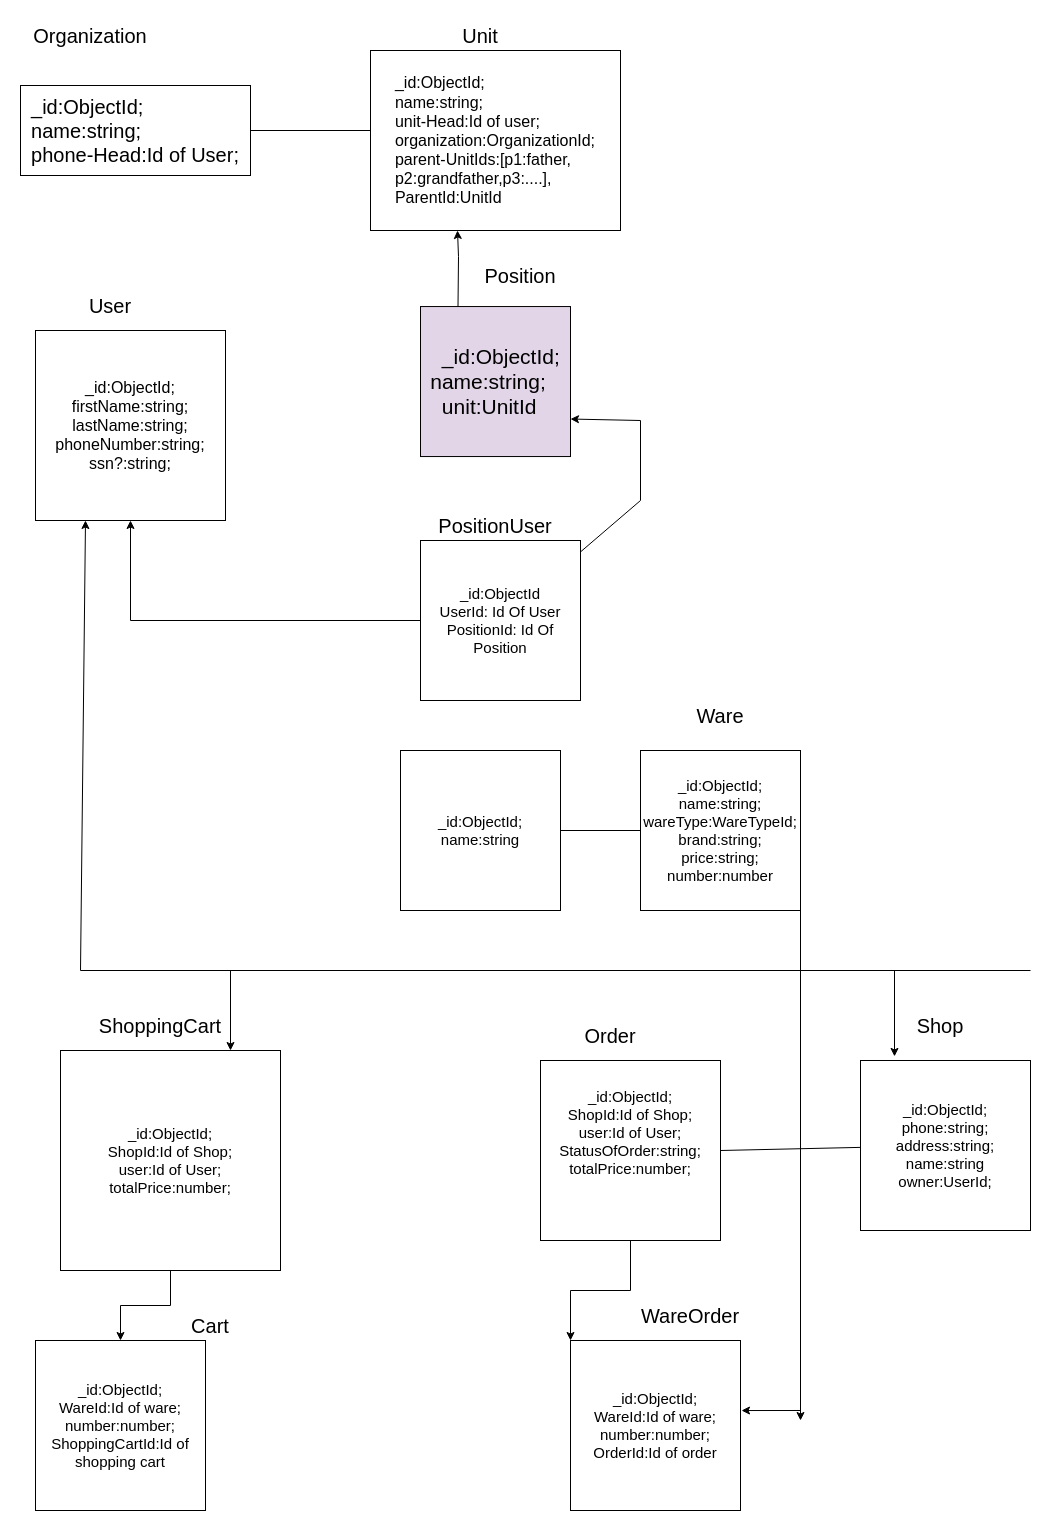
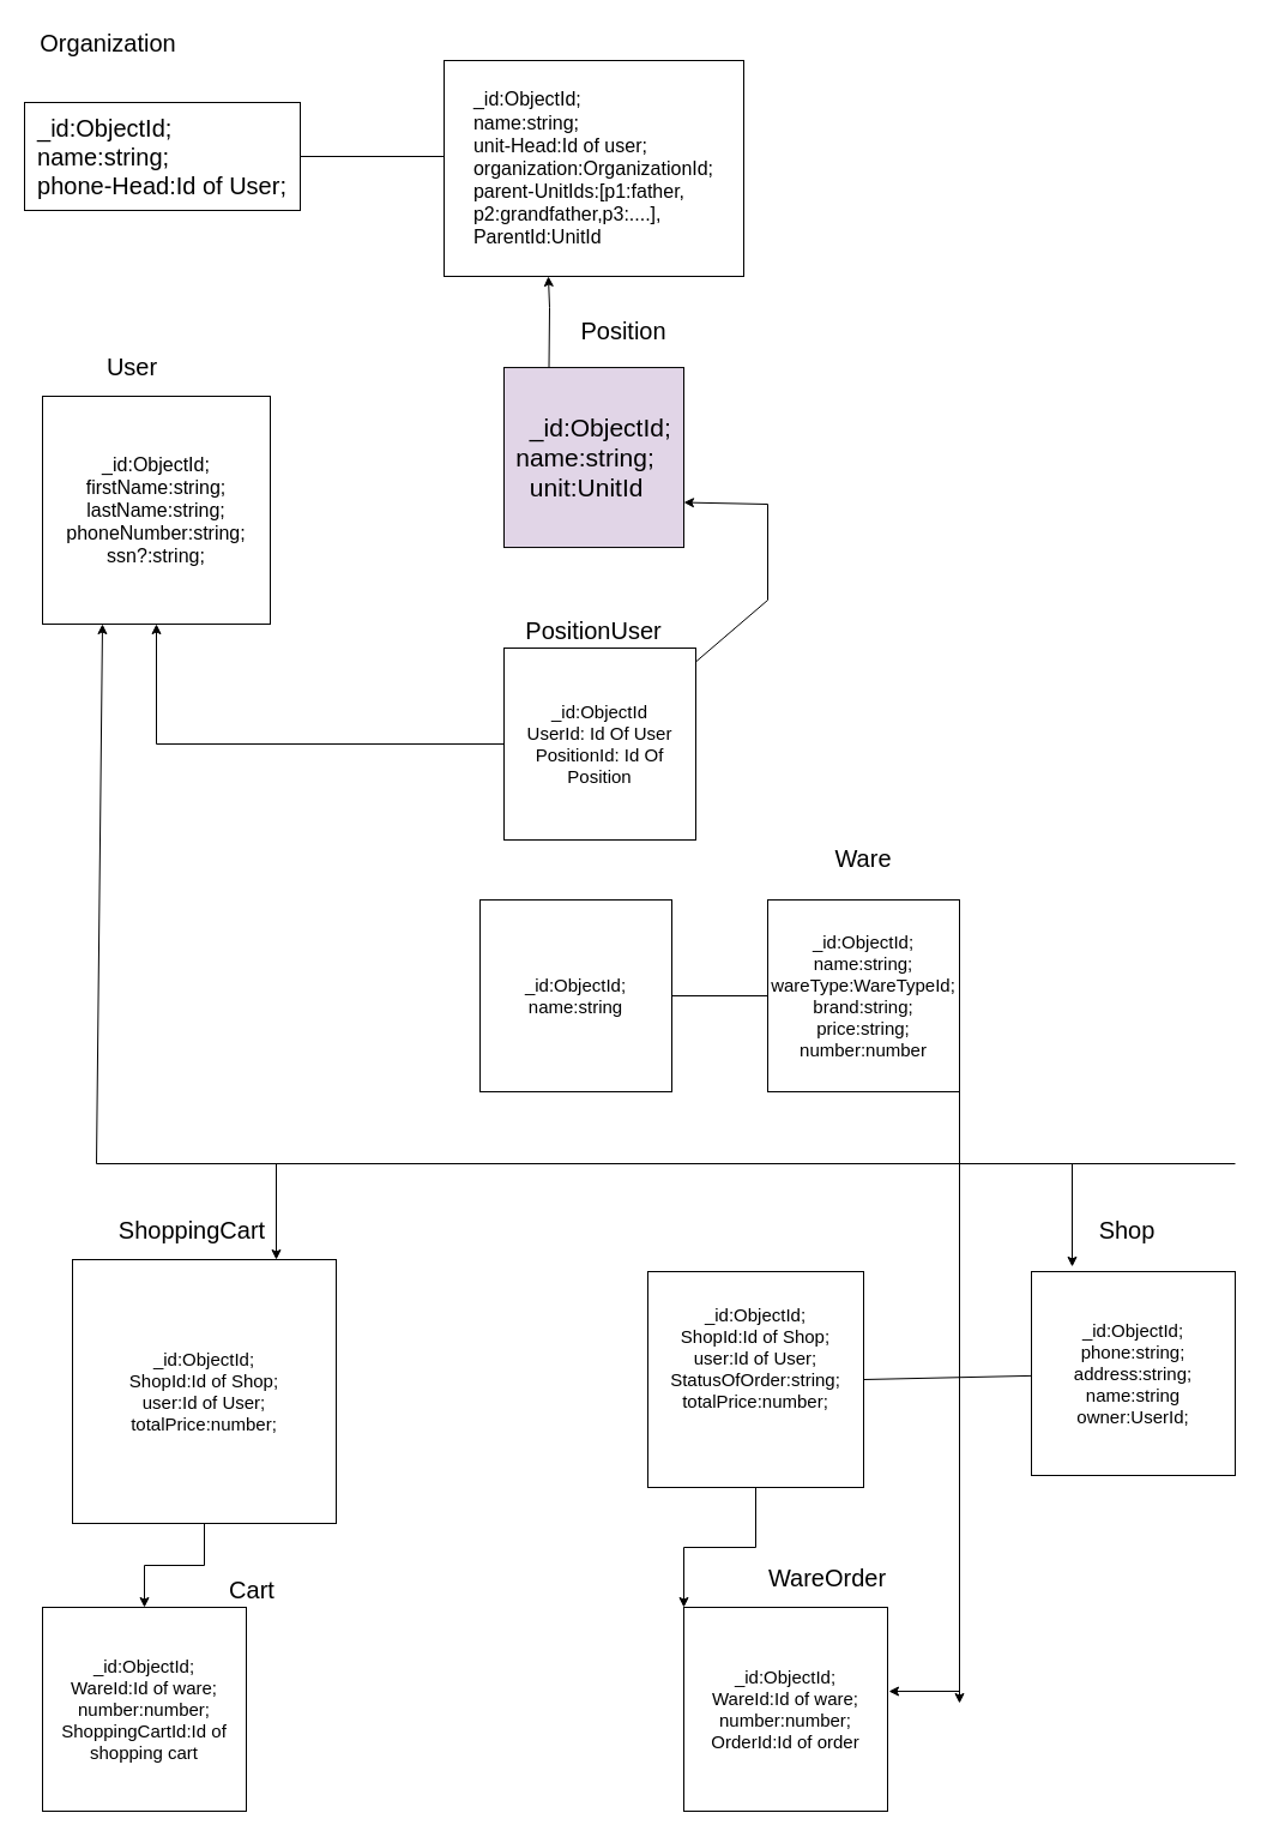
- <mxCell id="3" value="Unit" style="text;html=1;strokeColor=none;fillColor=none;align=center;verticalAlign=middle;whiteSpace=wrap;rounded=0;fontSize=20;" vertex="1" parent="1"><mxGeometry x="450" y="20" width="60" height="30" as="geometry" /></mxCell>
- <mxCell id="22" value="Order" style="text;html=1;strokeColor=none;fillColor=none;align=center;verticalAlign=middle;whiteSpace=wrap;rounded=0;fontSize=20;" vertex="1" parent="1"><mxGeometry x="580" y="1020" width="60" height="30" as="geometry" /></mxCell>
